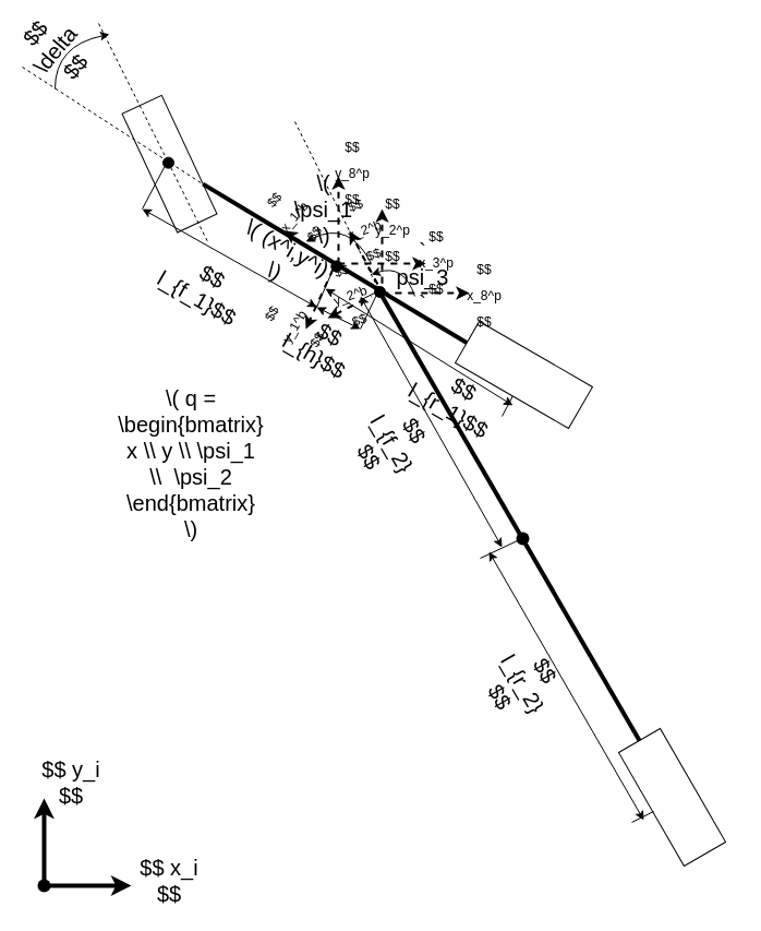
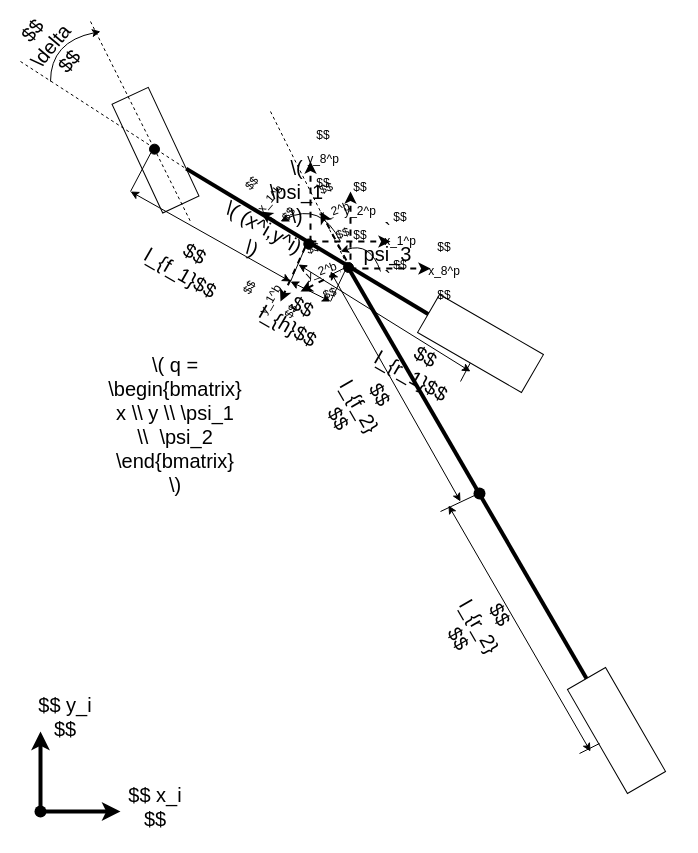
- <mxCell id="45" value="&lt;font style=&quot;font-size: 12px;&quot;&gt;$$ x_3^p $$&lt;/font&gt;" style="text;html=1;strokeColor=none;fillColor=none;align=center;verticalAlign=middle;whiteSpace=wrap;rounded=0;fontSize=20;" vertex="1" parent="1"><mxGeometry x="390" y="221" width="20" height="30" as="geometry" /></mxCell>
+ <mxCell id="45" value="&lt;font style=&quot;font-size: 12px;&quot;&gt;$$ x_1^p $$&lt;/font&gt;" style="text;html=1;strokeColor=none;fillColor=none;align=center;verticalAlign=middle;whiteSpace=wrap;rounded=0;fontSize=20;" vertex="1" parent="1"><mxGeometry x="390" y="221" width="20" height="30" as="geometry" /></mxCell>
